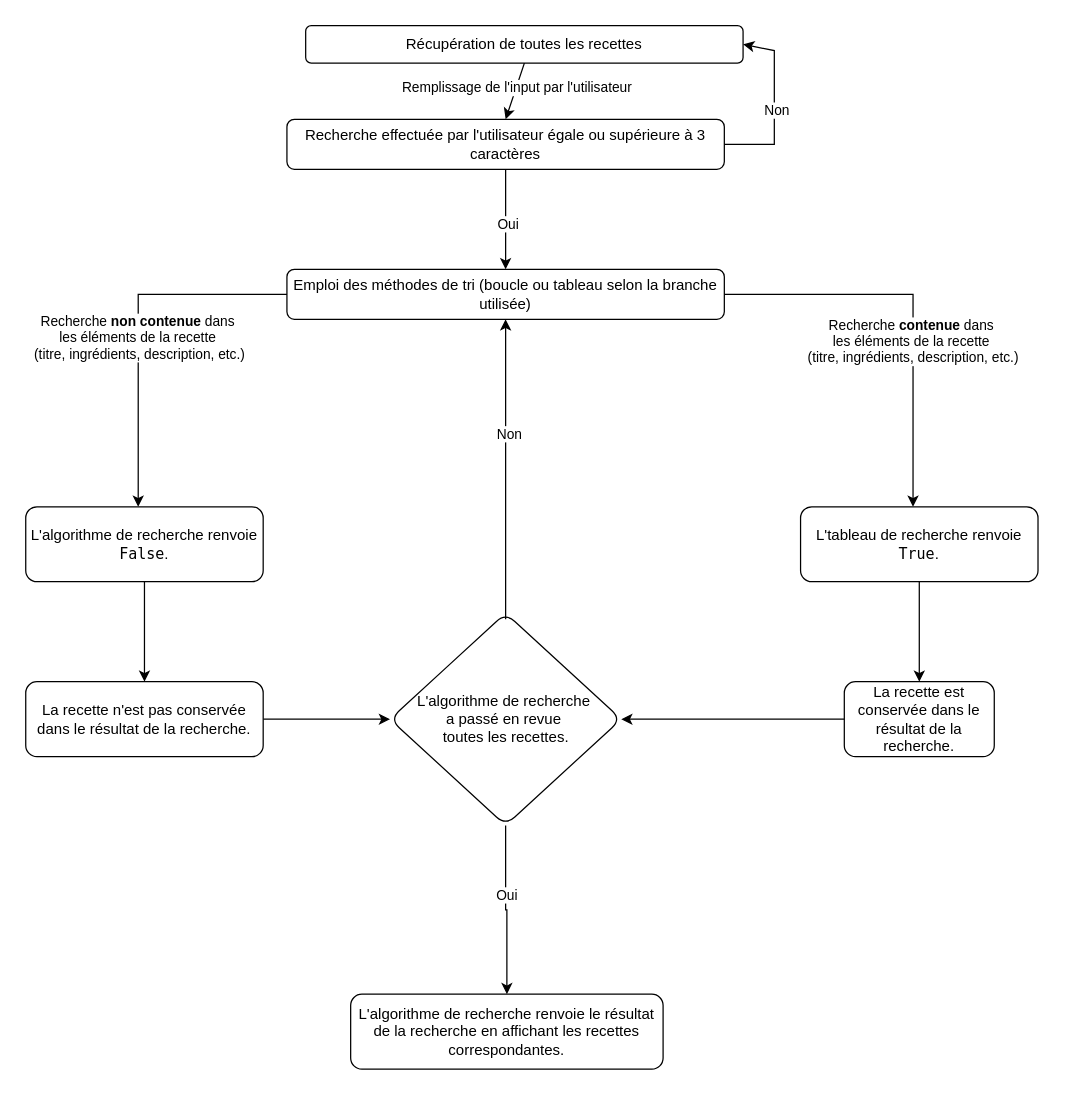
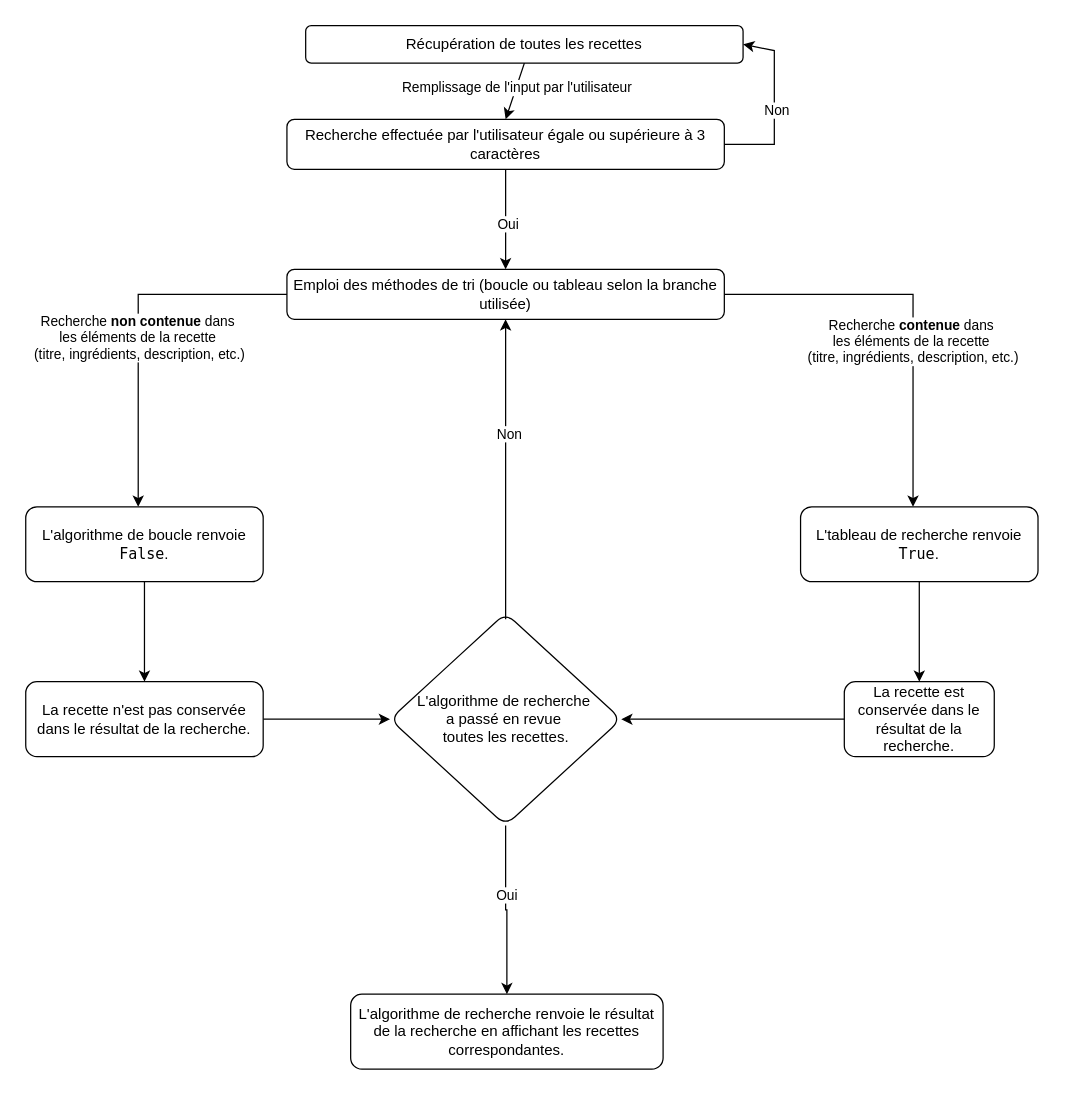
- <mxCell id="14" value="L'algorithme de recherche renvoie &lt;code&gt;False&lt;/code&gt;." style="rounded=1;whiteSpace=wrap;html=1;" parent="1" vertex="1"><mxGeometry x="20" y="405" width="190" height="60" as="geometry" /></mxCell>
+ <mxCell id="14" value="L'algorithme de boucle renvoie &lt;code&gt;False&lt;/code&gt;." style="rounded=1;whiteSpace=wrap;html=1;" parent="1" vertex="1"><mxGeometry x="20" y="405" width="190" height="60" as="geometry" /></mxCell>
